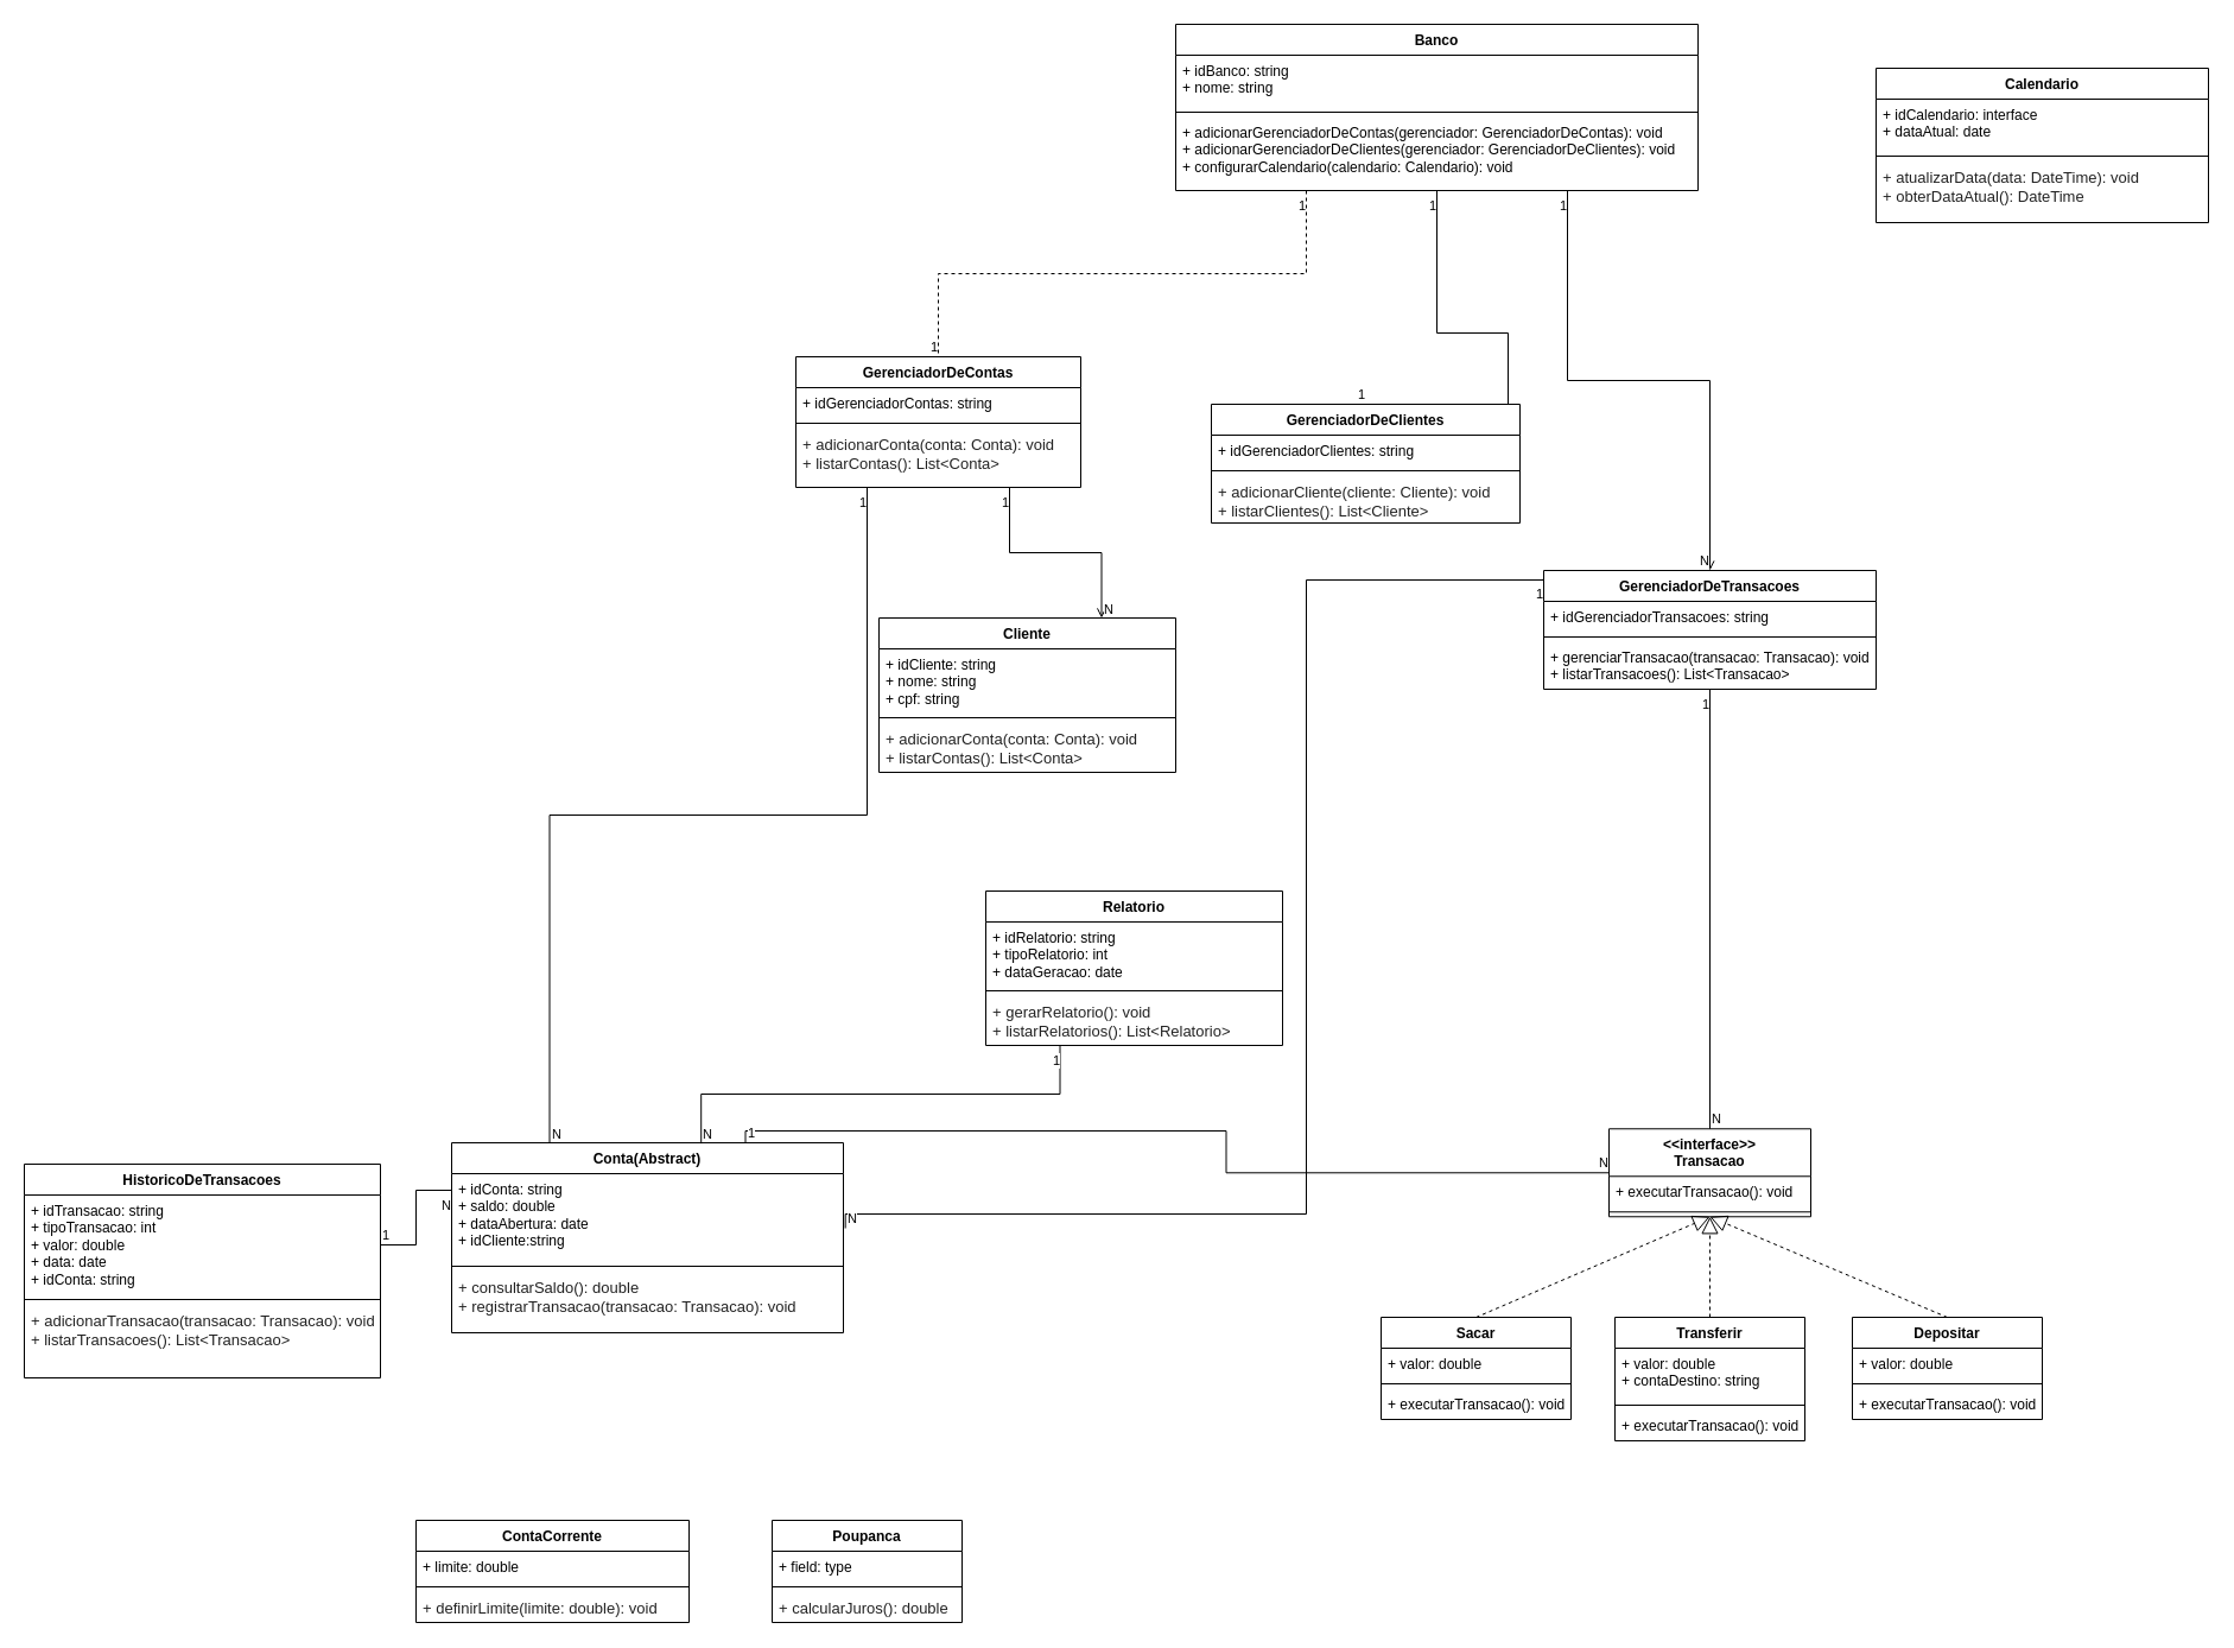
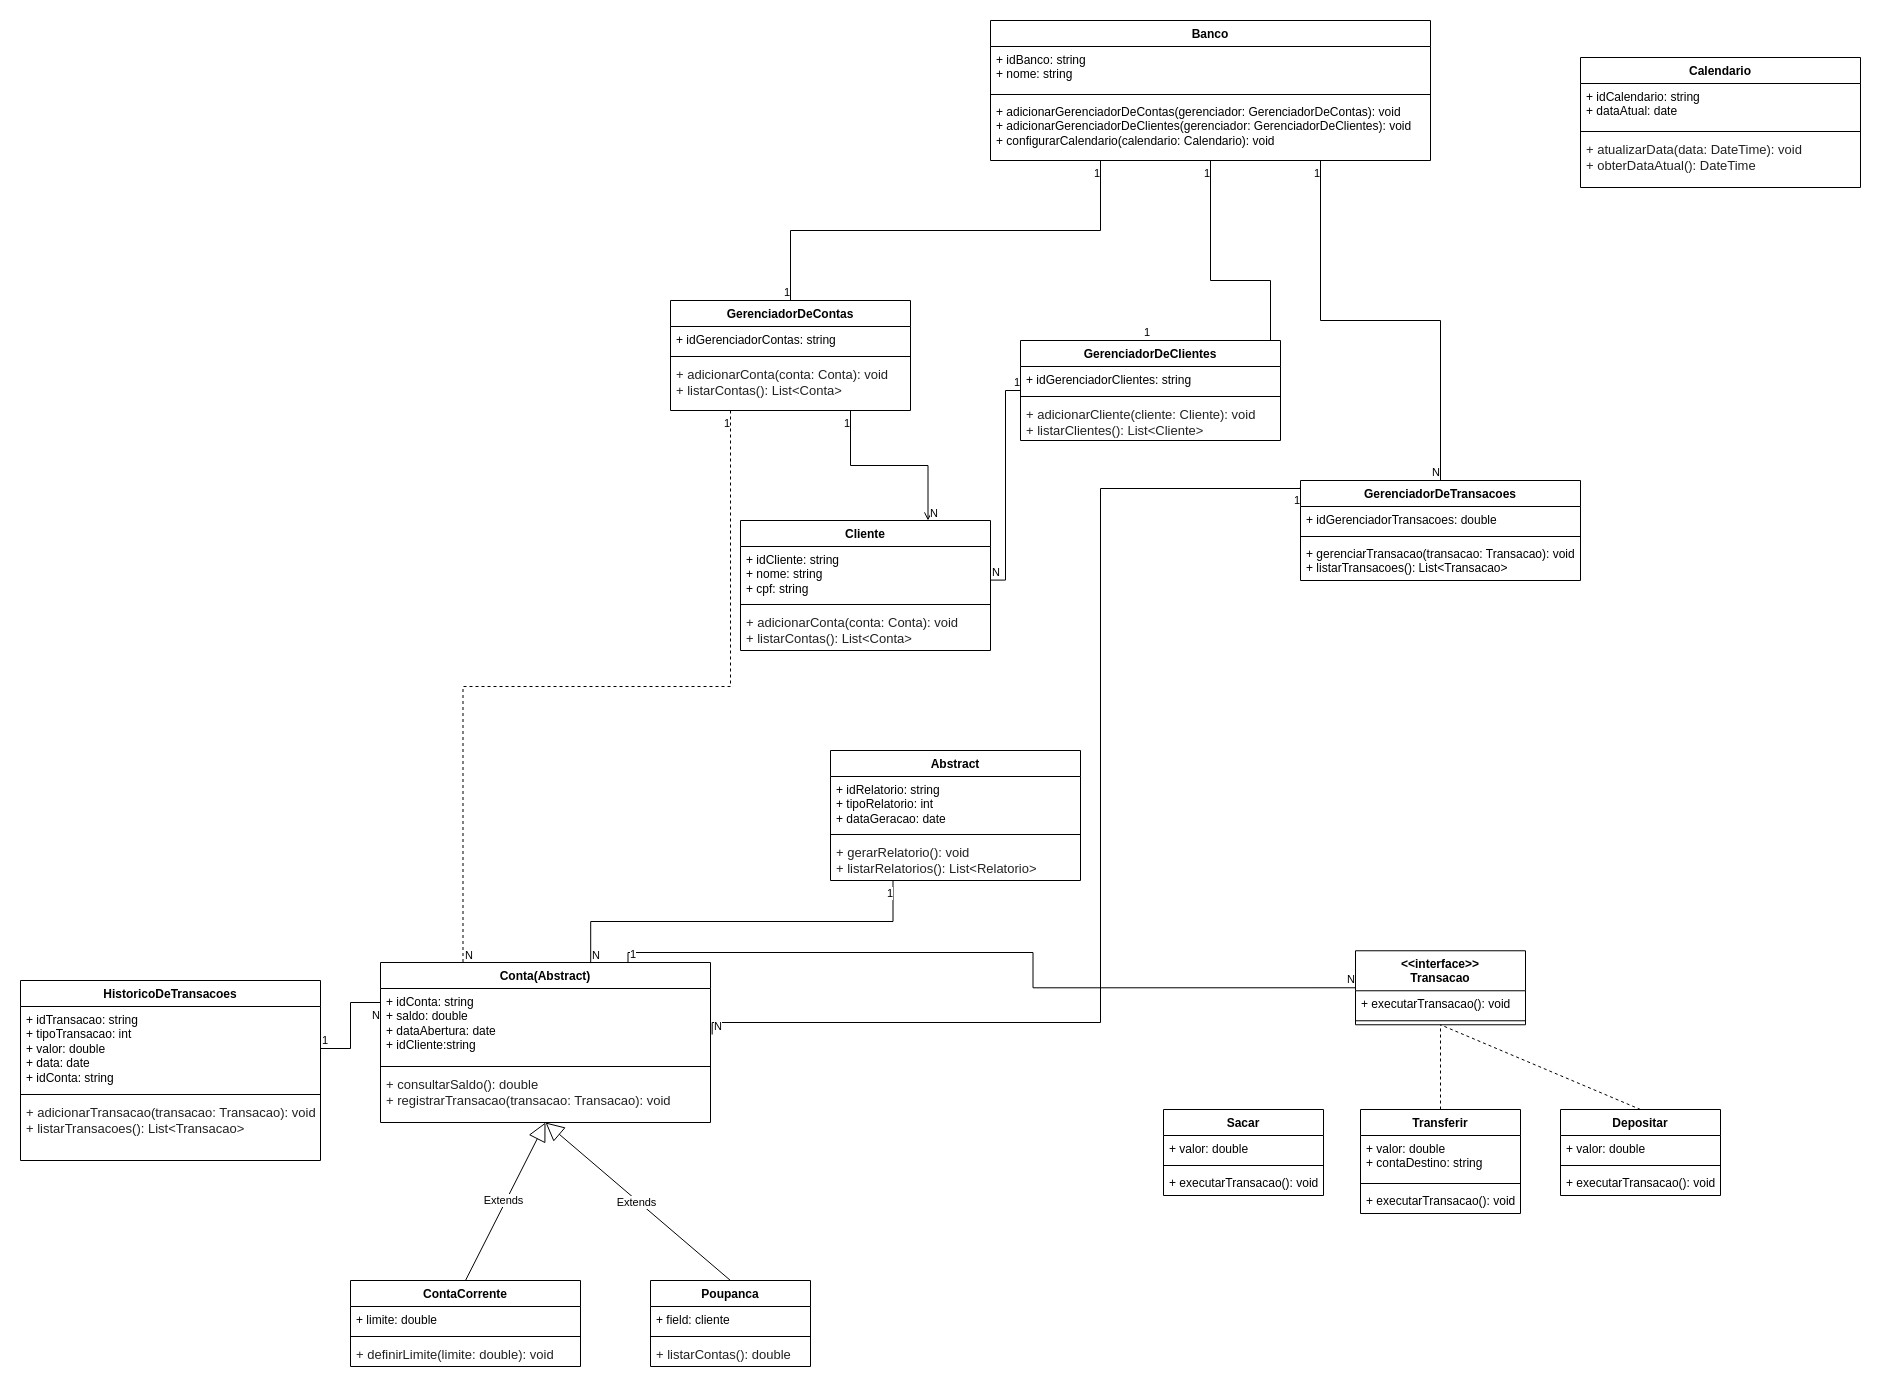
- <mxCell id="23" value="+ idCalendario: interface&lt;div&gt;+ dataAtual: date&lt;/div&gt;" style="text;strokeColor=none;fillColor=none;align=left;verticalAlign=top;spacingLeft=4;spacingRight=4;overflow=hidden;rotatable=0;points=[[0,0.5],[1,0.5]];portConstraint=eastwest;whiteSpace=wrap;html=1;" vertex="1" parent="22"><mxGeometry y="26" width="280" height="44" as="geometry" /></mxCell>
+ <mxCell id="23" value="+ idCalendario: string&lt;div&gt;+ dataAtual: date&lt;/div&gt;" style="text;strokeColor=none;fillColor=none;align=left;verticalAlign=top;spacingLeft=4;spacingRight=4;overflow=hidden;rotatable=0;points=[[0,0.5],[1,0.5]];portConstraint=eastwest;whiteSpace=wrap;html=1;" vertex="1" parent="22"><mxGeometry y="26" width="280" height="44" as="geometry" /></mxCell>
- <mxCell id="66" value="" style="endArrow=none;html=1;edgeStyle=orthogonalEdgeStyle;rounded=0;exitX=0.25;exitY=1;exitDx=0;exitDy=0;labelPosition=left;verticalLabelPosition=bottom;align=right;verticalAlign=top;entryX=0.5;entryY=0;entryDx=0;entryDy=0;dashed=1;" edge="1" parent="1" source="2" target="18"><mxGeometry relative="1" as="geometry"><mxPoint x="1227.5" y="138" as="sourcePoint" /><mxPoint x="1150" y="250" as="targetPoint" /></mxGeometry></mxCell>
+ <mxCell id="66" value="" style="endArrow=none;html=1;edgeStyle=orthogonalEdgeStyle;rounded=0;exitX=0.25;exitY=1;exitDx=0;exitDy=0;labelPosition=left;verticalLabelPosition=bottom;align=right;verticalAlign=top;entryX=0.5;entryY=0;entryDx=0;entryDy=0;" edge="1" parent="1" source="2" target="18"><mxGeometry relative="1" as="geometry"><mxPoint x="1227.5" y="138" as="sourcePoint" /><mxPoint x="1150" y="250" as="targetPoint" /></mxGeometry></mxCell>
- <mxCell id="69" value="" style="endArrow=open;html=1;edgeStyle=orthogonalEdgeStyle;rounded=0;exitX=0.75;exitY=1;exitDx=0;exitDy=0;labelPosition=left;verticalLabelPosition=bottom;align=right;verticalAlign=top;entryX=0.5;entryY=0;entryDx=0;entryDy=0;" edge="1" parent="1" source="2" target="30"><mxGeometry relative="1" as="geometry"><mxPoint x="1518" y="80" as="sourcePoint" /><mxPoint x="1350" y="270" as="targetPoint" /></mxGeometry></mxCell>
+ <mxCell id="69" value="" style="endArrow=none;html=1;edgeStyle=orthogonalEdgeStyle;rounded=0;exitX=0.75;exitY=1;exitDx=0;exitDy=0;labelPosition=left;verticalLabelPosition=bottom;align=right;verticalAlign=top;entryX=0.5;entryY=0;entryDx=0;entryDy=0;" edge="1" parent="1" source="2" target="30"><mxGeometry relative="1" as="geometry"><mxPoint x="1518" y="80" as="sourcePoint" /><mxPoint x="1350" y="270" as="targetPoint" /></mxGeometry></mxCell>
+ <mxCell id="87" value="" style="endArrow=none;html=1;edgeStyle=orthogonalEdgeStyle;rounded=0;labelPosition=left;verticalLabelPosition=bottom;align=right;verticalAlign=top;exitX=0;exitY=0.5;exitDx=0;exitDy=0;entryX=0.999;entryY=0.622;entryDx=0;entryDy=0;entryPerimeter=0;" edge="1" parent="1" source="26" target="51"><mxGeometry relative="1" as="geometry"><mxPoint x="800" y="340" as="sourcePoint" /><mxPoint x="960" y="438" as="targetPoint" /></mxGeometry></mxCell>
+ <mxCell id="88" value="1" style="edgeLabel;resizable=0;html=1;align=right;verticalAlign=bottom;labelPosition=left;verticalLabelPosition=top;" connectable="0" vertex="1" parent="87"><mxGeometry x="-1" relative="1" as="geometry" /></mxCell>
+ <mxCell id="89" value="N" style="edgeLabel;resizable=0;html=1;align=left;verticalAlign=bottom;labelPosition=right;verticalLabelPosition=top;" connectable="0" vertex="1" parent="87"><mxGeometry x="1" relative="1" as="geometry" /></mxCell>
- <mxCell id="31" value="+ idGerenciadorTransacoes: string" style="text;strokeColor=none;fillColor=none;align=left;verticalAlign=top;spacingLeft=4;spacingRight=4;overflow=hidden;rotatable=0;points=[[0,0.5],[1,0.5]];portConstraint=eastwest;whiteSpace=wrap;html=1;" vertex="1" parent="30"><mxGeometry y="26" width="280" height="26" as="geometry" /></mxCell>
+ <mxCell id="31" value="+ idGerenciadorTransacoes: double" style="text;strokeColor=none;fillColor=none;align=left;verticalAlign=top;spacingLeft=4;spacingRight=4;overflow=hidden;rotatable=0;points=[[0,0.5],[1,0.5]];portConstraint=eastwest;whiteSpace=wrap;html=1;" vertex="1" parent="30"><mxGeometry y="26" width="280" height="26" as="geometry" /></mxCell>
- <mxCell id="81" value="" style="endArrow=none;html=1;edgeStyle=orthogonalEdgeStyle;rounded=0;labelPosition=left;verticalLabelPosition=bottom;align=right;verticalAlign=top;exitX=0.25;exitY=1;exitDx=0;exitDy=0;entryX=0.25;entryY=0;entryDx=0;entryDy=0;" edge="1" parent="1" source="18" target="46"><mxGeometry relative="1" as="geometry"><mxPoint x="565" y="398" as="sourcePoint" /><mxPoint x="670" y="640" as="targetPoint" /></mxGeometry></mxCell>
+ <mxCell id="81" value="" style="endArrow=none;html=1;edgeStyle=orthogonalEdgeStyle;rounded=0;labelPosition=left;verticalLabelPosition=bottom;align=right;verticalAlign=top;exitX=0.25;exitY=1;exitDx=0;exitDy=0;entryX=0.25;entryY=0;entryDx=0;entryDy=0;dashed=1;" edge="1" parent="1" source="18" target="46"><mxGeometry relative="1" as="geometry"><mxPoint x="565" y="398" as="sourcePoint" /><mxPoint x="670" y="640" as="targetPoint" /></mxGeometry></mxCell>
- <mxCell id="42" value="Relatorio" style="swimlane;fontStyle=1;align=center;verticalAlign=top;childLayout=stackLayout;horizontal=1;startSize=26;horizontalStack=0;resizeParent=1;resizeParentMax=0;resizeLast=0;collapsible=1;marginBottom=0;whiteSpace=wrap;html=1;" vertex="1" parent="1"><mxGeometry y="750" width="250" height="130" as="geometry" x="830"><mxRectangle x="40" y="800" width="90" height="30" as="alternateBounds" /></mxGeometry></mxCell>
+ <mxCell id="42" value="Abstract" style="swimlane;fontStyle=1;align=center;verticalAlign=top;childLayout=stackLayout;horizontal=1;startSize=26;horizontalStack=0;resizeParent=1;resizeParentMax=0;resizeLast=0;collapsible=1;marginBottom=0;whiteSpace=wrap;html=1;" vertex="1" parent="1"><mxGeometry y="750" width="250" height="130" as="geometry" x="830"><mxRectangle x="40" y="800" width="90" height="30" as="alternateBounds" /></mxGeometry></mxCell>
- <mxCell id="75" value="" style="endArrow=none;html=1;edgeStyle=orthogonalEdgeStyle;rounded=0;labelPosition=left;verticalLabelPosition=bottom;align=right;verticalAlign=top;entryX=0.5;entryY=0;entryDx=0;entryDy=0;exitX=0.5;exitY=1;exitDx=0;exitDy=0;" edge="1" parent="1" source="30" target="56"><mxGeometry relative="1" as="geometry"><mxPoint x="1030" y="350" as="sourcePoint" /><mxPoint y="438" as="targetPoint" x="830" /></mxGeometry></mxCell>
- <mxCell id="76" value="1" style="edgeLabel;resizable=0;html=1;align=right;verticalAlign=top;labelPosition=left;verticalLabelPosition=bottom;" connectable="0" vertex="1" parent="75"><mxGeometry x="-1" relative="1" as="geometry" /></mxCell>
- <mxCell id="77" value="N" style="edgeLabel;resizable=0;html=1;align=left;verticalAlign=bottom;labelPosition=right;verticalLabelPosition=top;" connectable="0" vertex="1" parent="75"><mxGeometry x="1" relative="1" as="geometry" /></mxCell>
- <mxCell id="59" value="" style="endArrow=block;dashed=1;endFill=0;endSize=12;html=1;rounded=0;exitX=0.5;exitY=0;exitDx=0;exitDy=0;entryX=0.5;entryY=1;entryDx=0;entryDy=0;" edge="1" parent="1" source="34" target="56"><mxGeometry width="160" relative="1" as="geometry"><mxPoint x="1370" y="1250.28" as="sourcePoint" /><mxPoint x="1335" y="920.28" as="targetPoint" /></mxGeometry></mxCell>
+ <mxCell id="59" value="" style="endArrow=none;dashed=1;endFill=0;endSize=12;html=1;rounded=0;exitX=0.5;exitY=0;exitDx=0;exitDy=0;entryX=0.5;entryY=1;entryDx=0;entryDy=0;" edge="1" parent="1" source="34" target="56"><mxGeometry width="160" relative="1" as="geometry"><mxPoint x="1370" y="1250.28" as="sourcePoint" /><mxPoint x="1335" y="920.28" as="targetPoint" /></mxGeometry></mxCell>
- <mxCell id="60" value="" style="endArrow=block;dashed=1;endFill=0;endSize=12;html=1;rounded=0;exitX=0.5;exitY=0;exitDx=0;exitDy=0;entryX=0.5;entryY=1;entryDx=0;entryDy=0;" edge="1" parent="1" source="10" target="56"><mxGeometry width="160" relative="1" as="geometry"><mxPoint x="1380" y="1260.28" as="sourcePoint" /><mxPoint x="1370" y="910.28" as="targetPoint" /></mxGeometry></mxCell>
+ <mxCell id="60" value="" style="endArrow=none;dashed=1;endFill=0;endSize=12;html=1;rounded=0;exitX=0.5;exitY=0;exitDx=0;exitDy=0;entryX=0.5;entryY=1;entryDx=0;entryDy=0;" edge="1" parent="1" source="10" target="56"><mxGeometry width="160" relative="1" as="geometry"><mxPoint x="1380" y="1260.28" as="sourcePoint" /><mxPoint x="1370" y="910.28" as="targetPoint" /></mxGeometry></mxCell>
- <mxCell id="61" value="" style="endArrow=block;dashed=1;endFill=0;endSize=12;html=1;rounded=0;exitX=0.5;exitY=0;exitDx=0;exitDy=0;entryX=0.5;entryY=1;entryDx=0;entryDy=0;" edge="1" parent="1" source="6" target="56"><mxGeometry width="160" relative="1" as="geometry"><mxPoint x="1390" y="1270.28" as="sourcePoint" /><mxPoint x="1550" y="1270.28" as="targetPoint" /></mxGeometry></mxCell>
+ <mxCell id="54" value="Extends" style="endArrow=block;endSize=16;endFill=0;html=1;rounded=0;exitX=0.5;exitY=0;exitDx=0;exitDy=0;entryX=0.5;entryY=1;entryDx=0;entryDy=0;" edge="1" parent="1" source="14" target="46"><mxGeometry y="2" width="160" relative="1" as="geometry"><mxPoint x="430" y="917.11" as="sourcePoint" /><mxPoint x="760" y="1164.73" as="targetPoint" /><mxPoint as="offset" /></mxGeometry></mxCell>
+ <mxCell id="55" value="Extends" style="endArrow=block;endSize=16;endFill=0;html=1;rounded=0;exitX=0.5;exitY=0;exitDx=0;exitDy=0;entryX=0.5;entryY=1;entryDx=0;entryDy=0;" edge="1" parent="1" source="38" target="46"><mxGeometry y="2" width="160" relative="1" as="geometry"><mxPoint x="440" y="927.11" as="sourcePoint" /><mxPoint x="670" y="1184.73" as="targetPoint" /><mxPoint as="offset" /></mxGeometry></mxCell>
- <mxCell id="15" value="+ field: type" style="text;strokeColor=none;fillColor=none;align=left;verticalAlign=top;spacingLeft=4;spacingRight=4;overflow=hidden;rotatable=0;points=[[0,0.5],[1,0.5]];portConstraint=eastwest;whiteSpace=wrap;html=1;" vertex="1" parent="14"><mxGeometry y="26" width="160" height="26" as="geometry" /></mxCell>
+ <mxCell id="15" value="+ field: cliente" style="text;strokeColor=none;fillColor=none;align=left;verticalAlign=top;spacingLeft=4;spacingRight=4;overflow=hidden;rotatable=0;points=[[0,0.5],[1,0.5]];portConstraint=eastwest;whiteSpace=wrap;html=1;" vertex="1" parent="14"><mxGeometry y="26" width="160" height="26" as="geometry" /></mxCell>
- <mxCell id="17" value="&lt;span style=&quot;color: rgb(34, 34, 34); font-family: Arial, Helvetica, sans-serif; font-size: small; background-color: rgb(255, 255, 255);&quot;&gt;+ calcularJuros(): double&lt;/span&gt;" style="text;strokeColor=none;fillColor=none;align=left;verticalAlign=top;spacingLeft=4;spacingRight=4;overflow=hidden;rotatable=0;points=[[0,0.5],[1,0.5]];portConstraint=eastwest;whiteSpace=wrap;html=1;" vertex="1" parent="14"><mxGeometry y="60" width="160" height="26" as="geometry" /></mxCell>
+ <mxCell id="17" value="&lt;span style=&quot;color: rgb(34, 34, 34); font-family: Arial, Helvetica, sans-serif; font-size: small; background-color: rgb(255, 255, 255);&quot;&gt;+ listarContas(): double&lt;/span&gt;" style="text;strokeColor=none;fillColor=none;align=left;verticalAlign=top;spacingLeft=4;spacingRight=4;overflow=hidden;rotatable=0;points=[[0,0.5],[1,0.5]];portConstraint=eastwest;whiteSpace=wrap;html=1;" vertex="1" parent="14"><mxGeometry y="60" width="160" height="26" as="geometry" /></mxCell>
